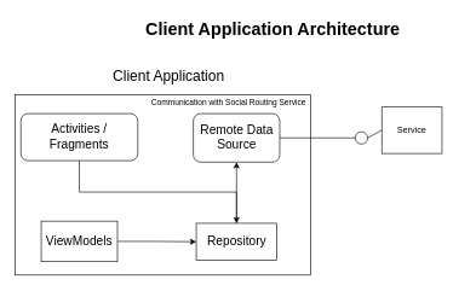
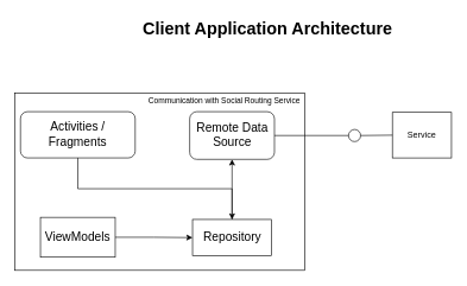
- <mxCell id="5" value="&lt;font style=&quot;font-size: 20px&quot;&gt;Client Application&lt;/font&gt;&lt;br style=&quot;font-size: 17px&quot;&gt;" style="text;html=1;resizable=0;points=[];autosize=1;align=left;verticalAlign=top;spacingTop=-4;strokeColor=none;fillColor=none;fontSize=17;" vertex="1" parent="3"><mxGeometry x="132.5" width="164" height="21" as="geometry" /></mxCell>
- <mxCell id="6" value="Service" style="rounded=0;whiteSpace=wrap;html=1;strokeColor=#000000;fillColor=none;" vertex="1" parent="3"><mxGeometry x="505" y="57.5" width="83" height="64" as="geometry" /></mxCell>
+ <mxCell id="6" value="Service" style="rounded=0;whiteSpace=wrap;html=1;strokeColor=#000000;fillColor=none;" vertex="1" parent="3"><mxGeometry x="530" y="67.5" width="83" height="64" as="geometry" /></mxCell>
